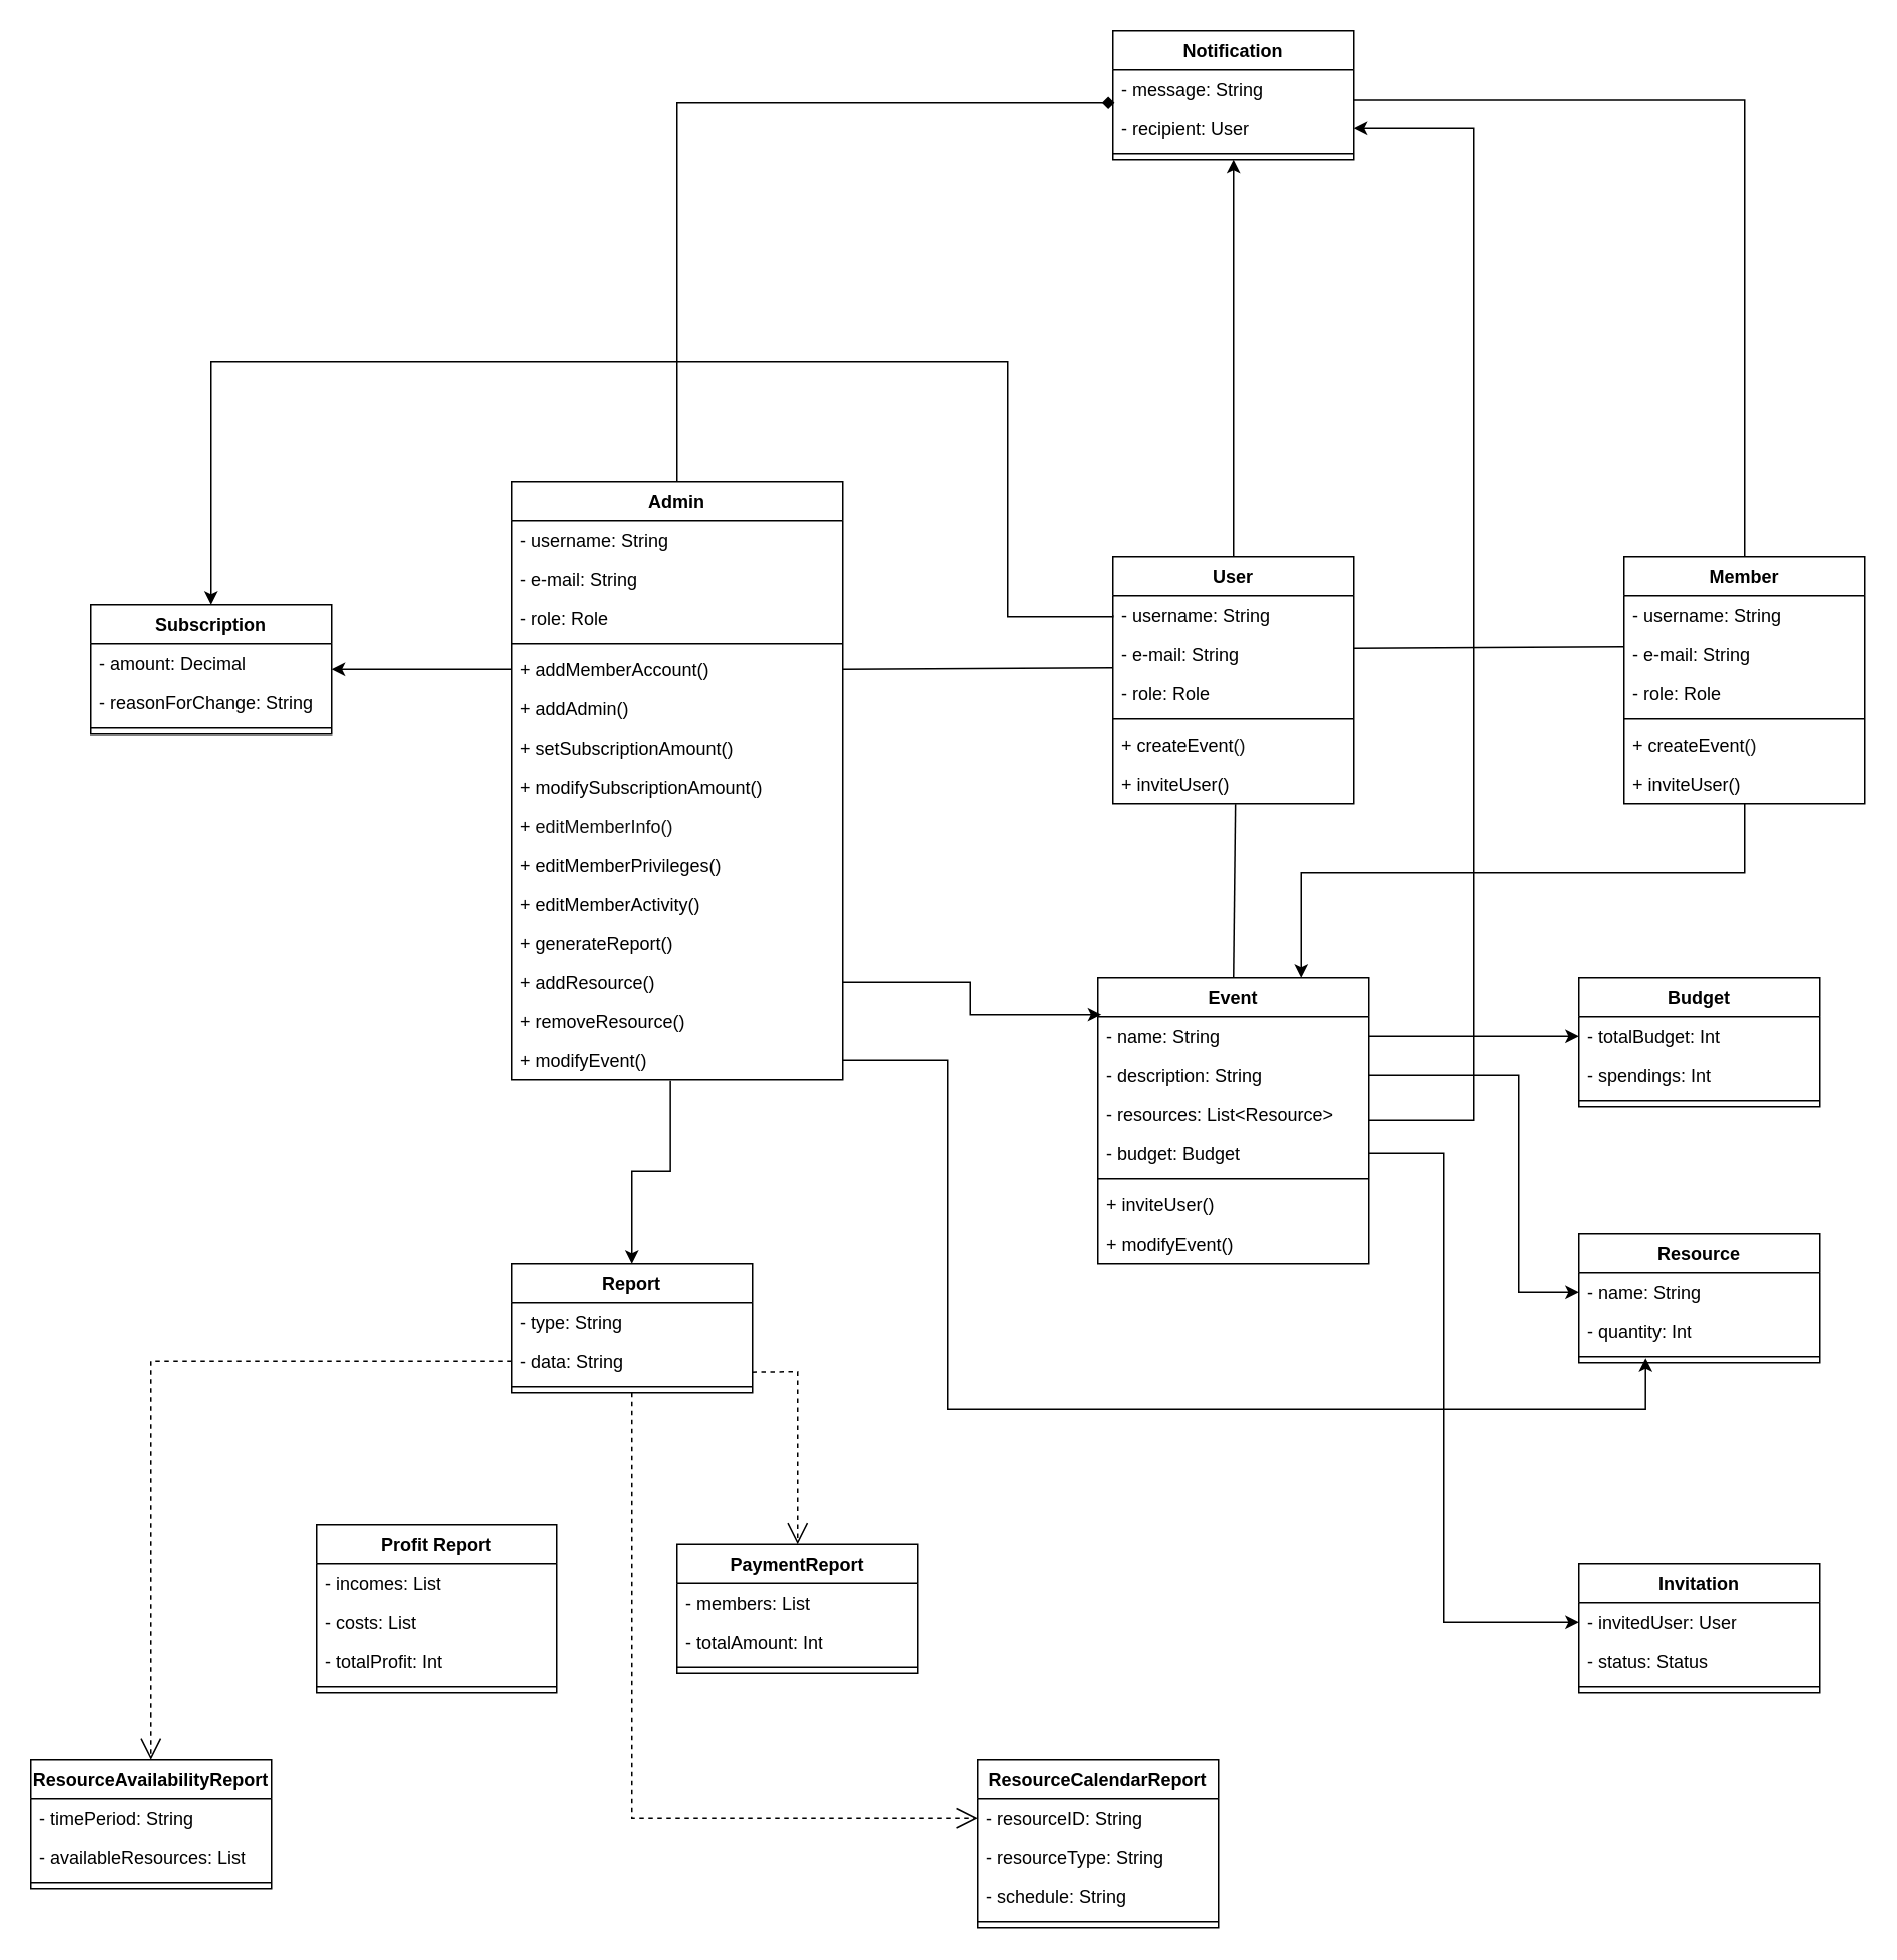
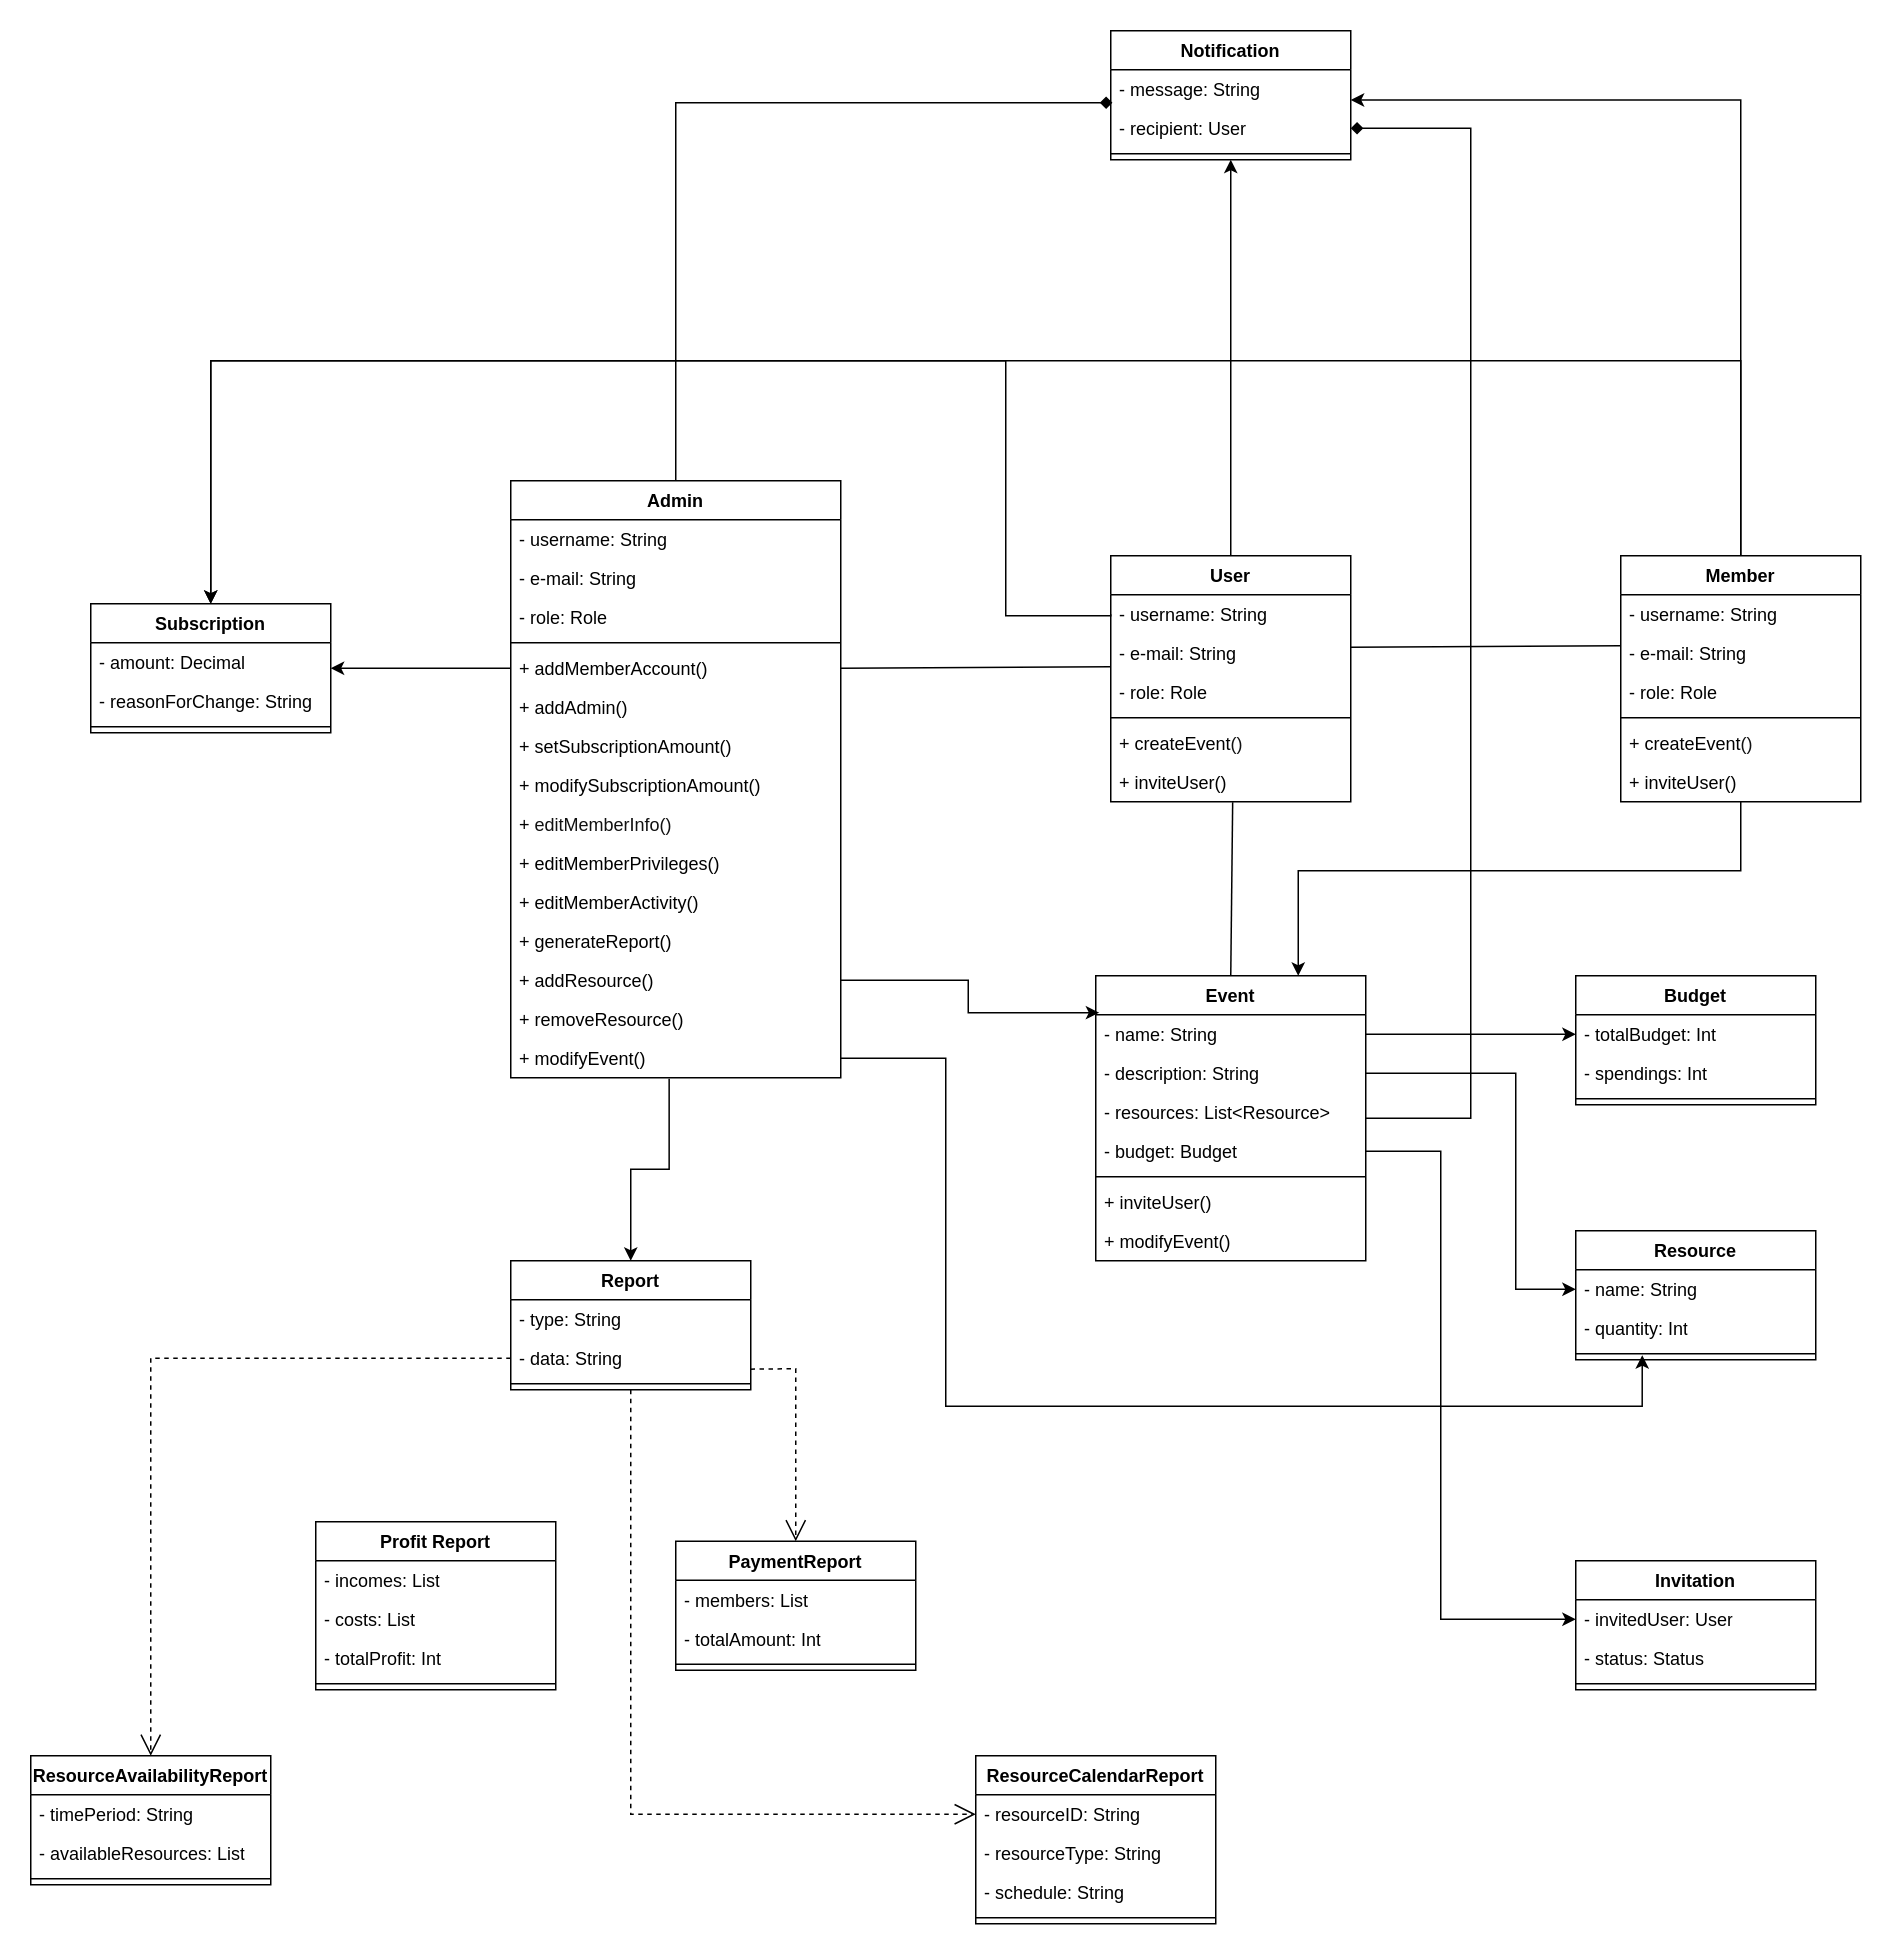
- <mxCell id="101" style="edgeStyle=orthogonalEdgeStyle;rounded=0;orthogonalLoop=1;jettySize=auto;html=1;entryX=1;entryY=0.775;entryDx=0;entryDy=0;entryPerimeter=0;endArrow=none;" edge="1" parent="1" source="18" target="78"><mxGeometry relative="1" as="geometry" /></mxCell>
+ <mxCell id="101" style="edgeStyle=orthogonalEdgeStyle;rounded=0;orthogonalLoop=1;jettySize=auto;html=1;entryX=1;entryY=0.775;entryDx=0;entryDy=0;entryPerimeter=0;" edge="1" parent="1" source="18" target="78"><mxGeometry relative="1" as="geometry" /></mxCell>
- <mxCell id="34" style="edgeStyle=orthogonalEdgeStyle;rounded=0;orthogonalLoop=1;jettySize=auto;html=1;entryX=1;entryY=0.5;entryDx=0;entryDy=0;" edge="1" parent="1" source="35" target="79"><mxGeometry relative="1" as="geometry"><Array as="points"><mxPoint x="980" y="745" /><mxPoint x="980" y="85" /></Array></mxGeometry></mxCell>
+ <mxCell id="34" style="edgeStyle=orthogonalEdgeStyle;rounded=0;orthogonalLoop=1;jettySize=auto;html=1;entryX=1;entryY=0.5;entryDx=0;entryDy=0;endArrow=diamond;" edge="1" parent="1" source="35" target="79"><mxGeometry relative="1" as="geometry"><Array as="points"><mxPoint x="980" y="745" /><mxPoint x="980" y="85" /></Array></mxGeometry></mxCell>
+ <mxCell id="89" style="edgeStyle=orthogonalEdgeStyle;rounded=0;orthogonalLoop=1;jettySize=auto;html=1;exitX=0.5;exitY=0;exitDx=0;exitDy=0;entryX=0.5;entryY=0;entryDx=0;entryDy=0;" edge="1" parent="1" source="18" target="55"><mxGeometry relative="1" as="geometry"><mxPoint x="140" y="400" as="targetPoint" /><Array as="points"><mxPoint x="1160" y="240" /><mxPoint x="140" y="240" /></Array></mxGeometry></mxCell>
